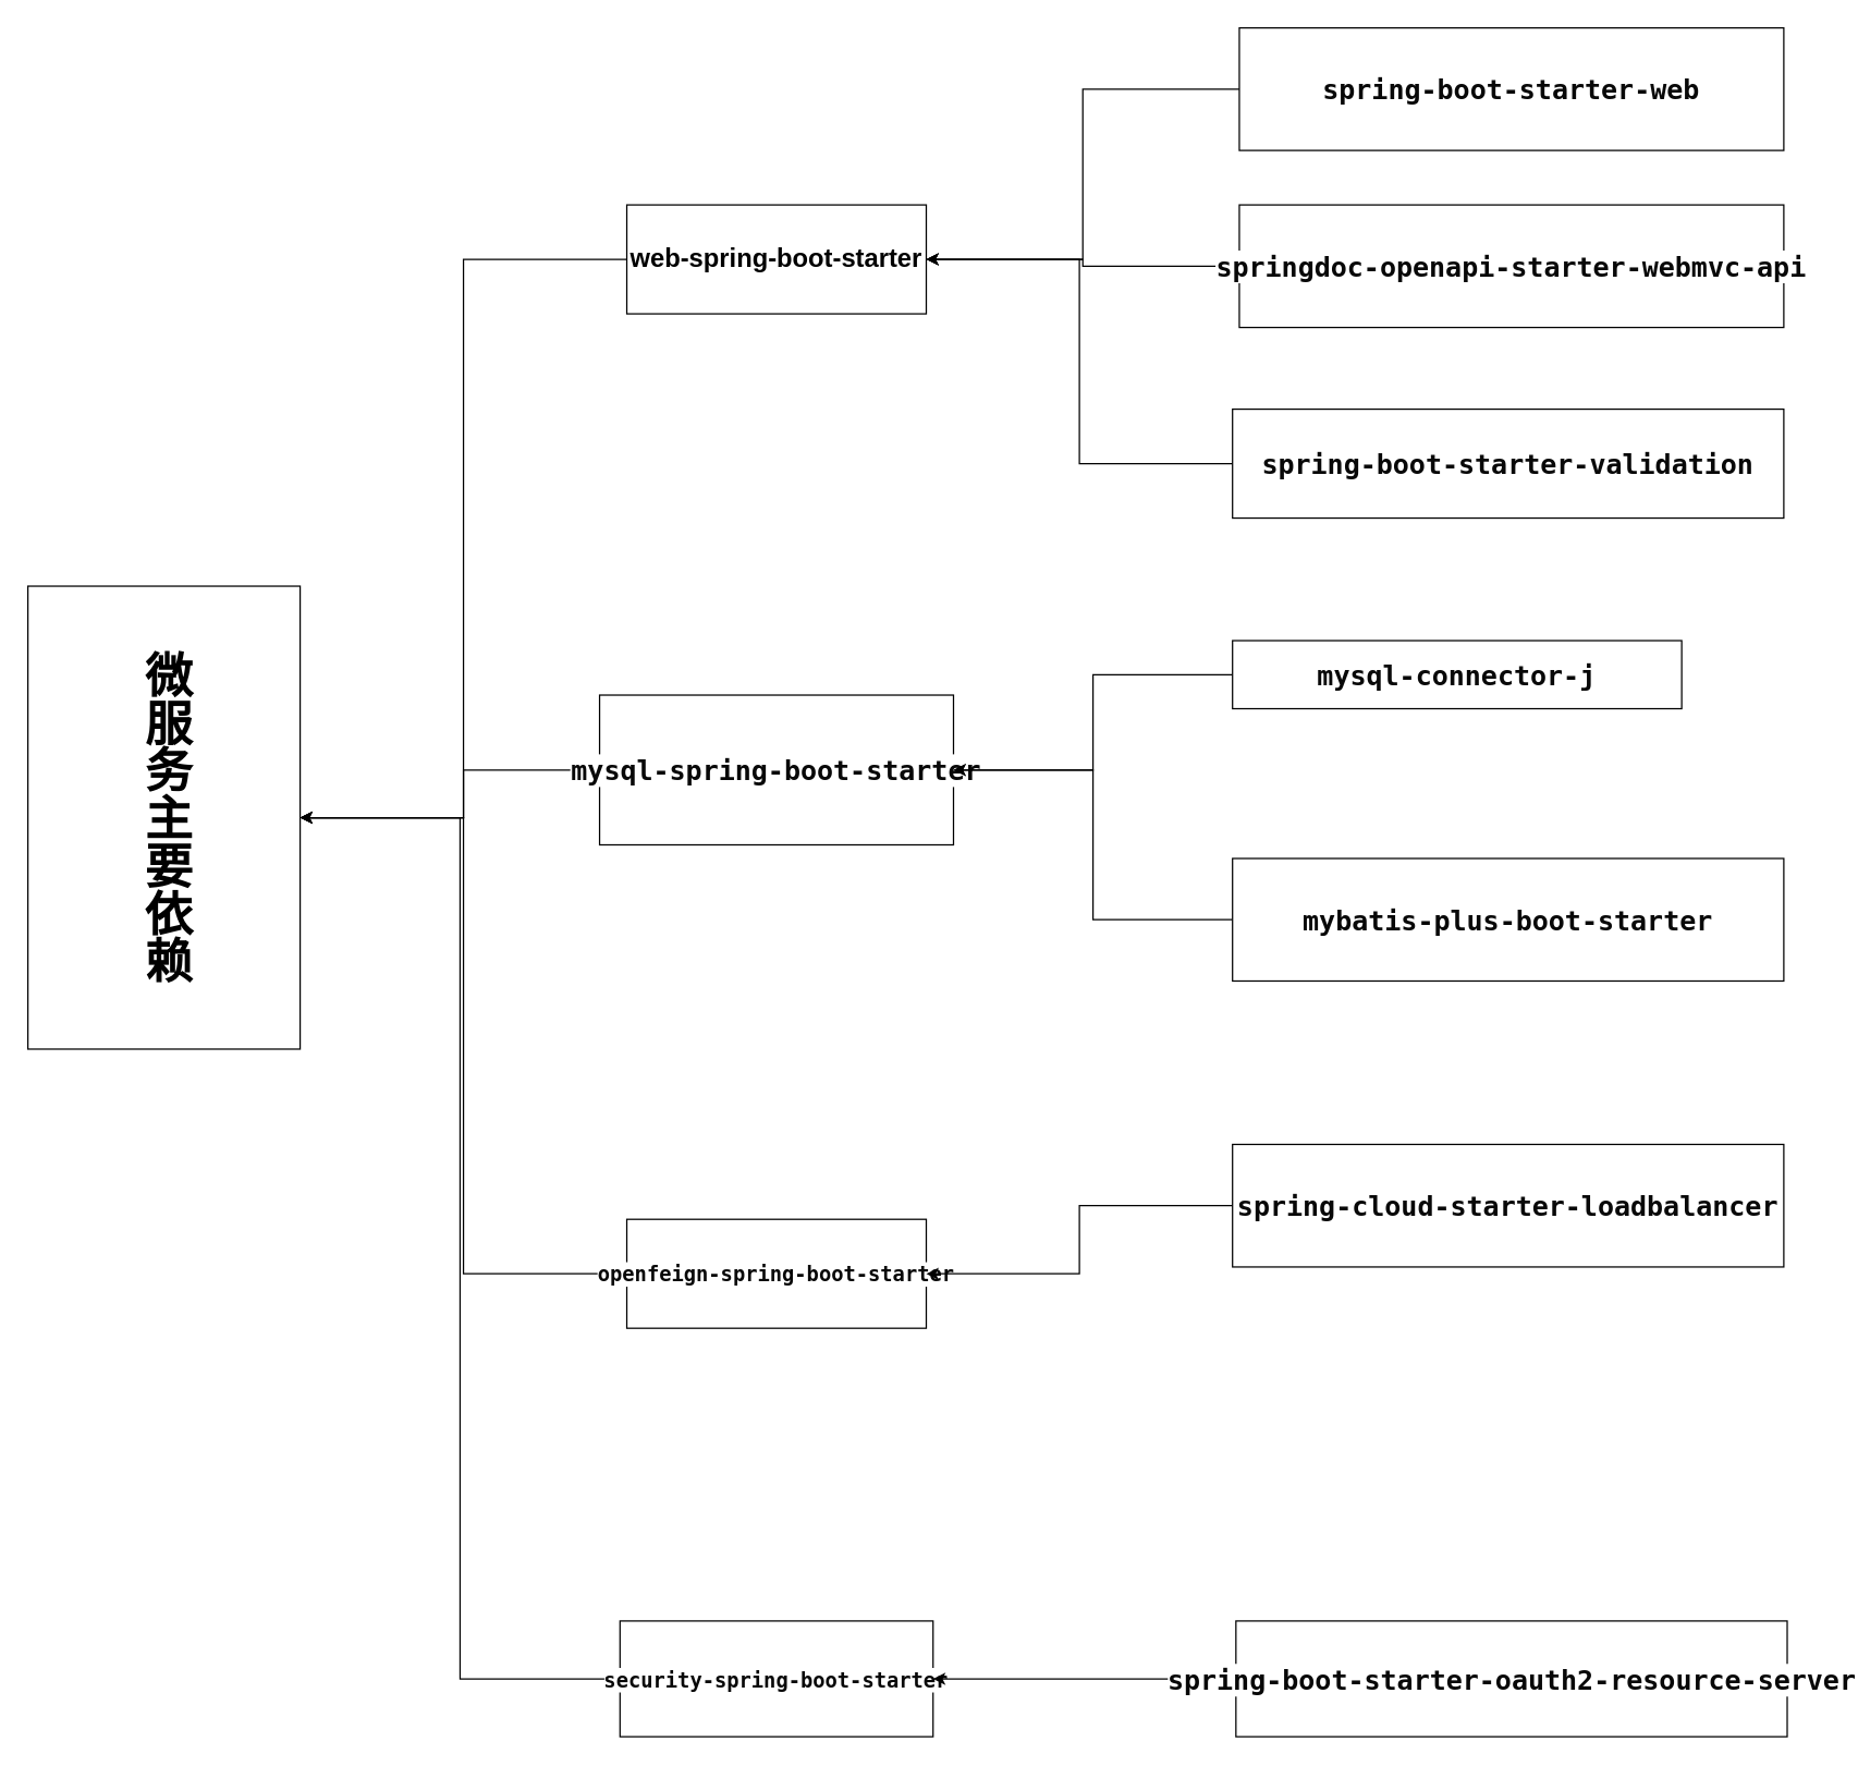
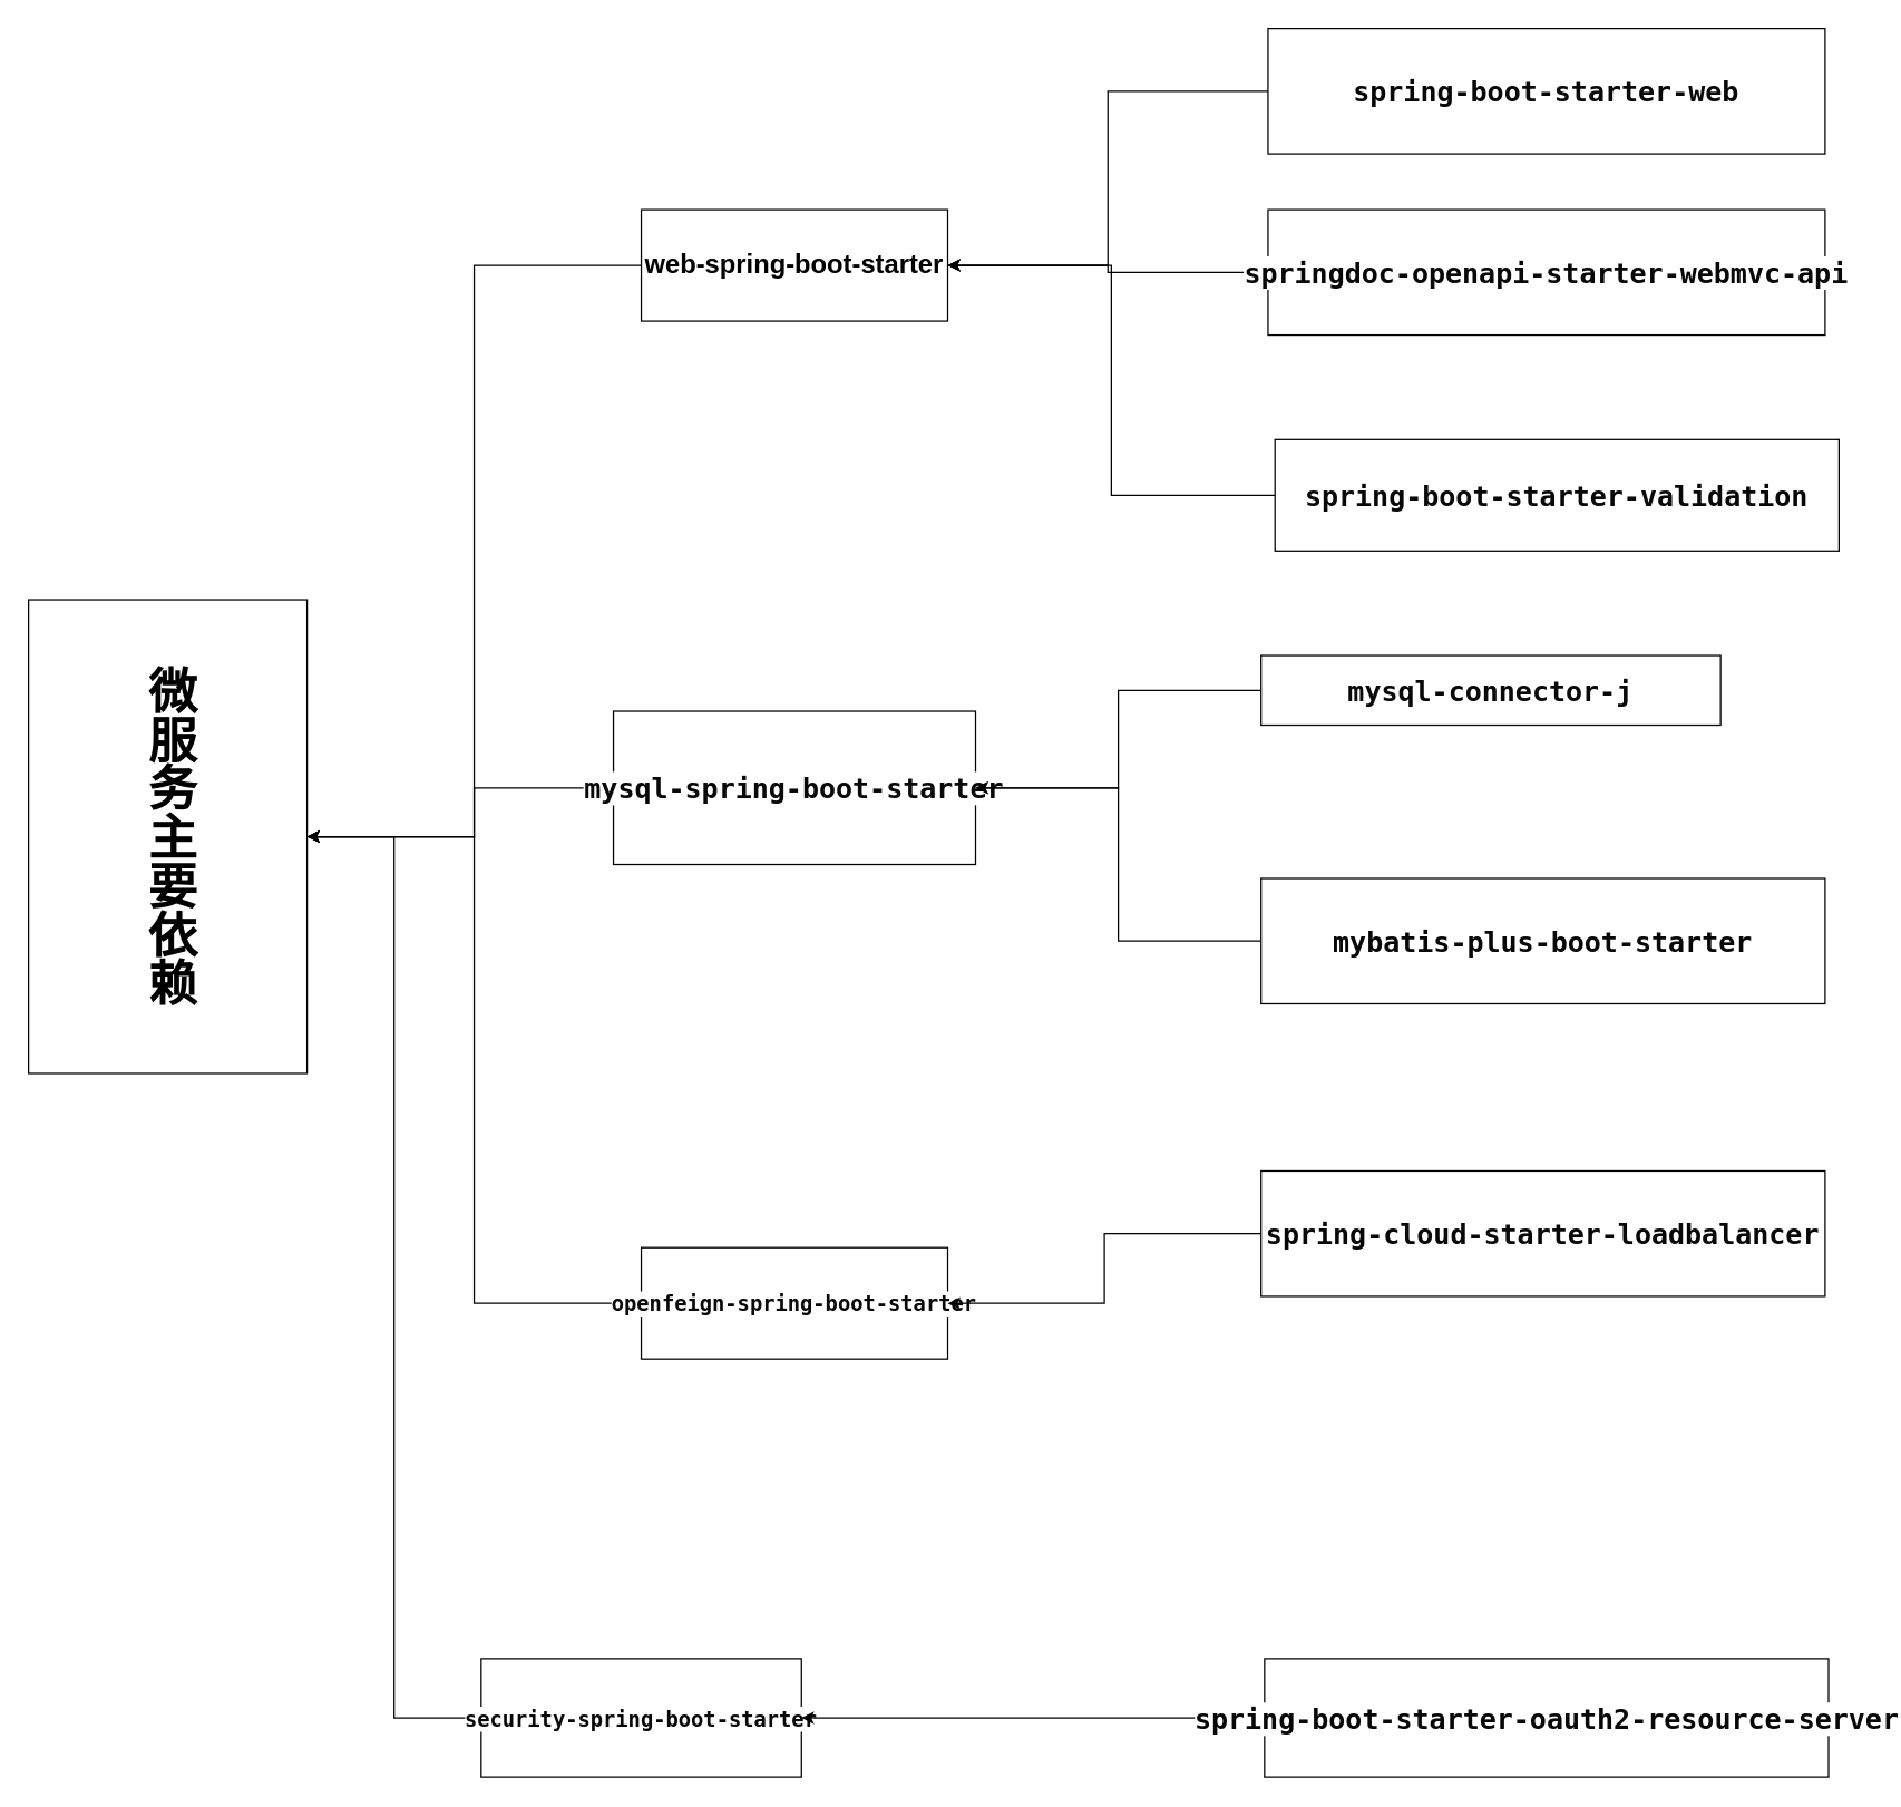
- <mxCell id="10" value="&lt;div style=&quot;background-color: rgb(255, 255, 255); color: rgb(8, 8, 8); font-size: 20px;&quot;&gt;&lt;pre style=&quot;font-family: &amp;quot;JetBrains Mono&amp;quot;, monospace; font-size: 20px;&quot;&gt;&lt;pre style=&quot;font-family: &amp;quot;JetBrains Mono&amp;quot;, monospace; font-size: 20px;&quot;&gt;&lt;div style=&quot;font-size: 20px;&quot;&gt;&lt;pre style=&quot;font-family: &amp;quot;JetBrains Mono&amp;quot;, monospace; font-size: 20px;&quot;&gt;spring-boot-starter-validation&lt;/pre&gt;&lt;/div&gt;&lt;/pre&gt;&lt;/pre&gt;&lt;/div&gt;" style="rounded=0;whiteSpace=wrap;html=1;fontSize=20;fontStyle=1" vertex="1" parent="1"><mxGeometry x="905" y="300" width="405" height="80" as="geometry" /></mxCell>
+ <mxCell id="10" value="&lt;div style=&quot;background-color: rgb(255, 255, 255); color: rgb(8, 8, 8); font-size: 20px;&quot;&gt;&lt;pre style=&quot;font-family: &amp;quot;JetBrains Mono&amp;quot;, monospace; font-size: 20px;&quot;&gt;&lt;pre style=&quot;font-family: &amp;quot;JetBrains Mono&amp;quot;, monospace; font-size: 20px;&quot;&gt;&lt;div style=&quot;font-size: 20px;&quot;&gt;&lt;pre style=&quot;font-family: &amp;quot;JetBrains Mono&amp;quot;, monospace; font-size: 20px;&quot;&gt;spring-boot-starter-validation&lt;/pre&gt;&lt;/div&gt;&lt;/pre&gt;&lt;/pre&gt;&lt;/div&gt;" style="rounded=0;whiteSpace=wrap;html=1;fontSize=20;fontStyle=1" vertex="1" parent="1"><mxGeometry x="915" y="315" width="405" height="80" as="geometry" /></mxCell>
- <mxCell id="22" value="&lt;div style=&quot;background-color:#ffffff;color:#080808&quot;&gt;&lt;pre style=&quot;font-family: &amp;quot;JetBrains Mono&amp;quot;, monospace;&quot;&gt;&lt;font style=&quot;font-size: 15px;&quot;&gt;&lt;b&gt;security-spring-boot-starter&lt;/b&gt;&lt;/font&gt;&lt;/pre&gt;&lt;/div&gt;" style="rounded=0;whiteSpace=wrap;html=1;" vertex="1" parent="1"><mxGeometry x="455" y="1190" width="230" height="85" as="geometry" /></mxCell>
+ <mxCell id="22" value="&lt;div style=&quot;background-color:#ffffff;color:#080808&quot;&gt;&lt;pre style=&quot;font-family: &amp;quot;JetBrains Mono&amp;quot;, monospace;&quot;&gt;&lt;font style=&quot;font-size: 15px;&quot;&gt;&lt;b&gt;security-spring-boot-starter&lt;/b&gt;&lt;/font&gt;&lt;/pre&gt;&lt;/div&gt;" style="rounded=0;whiteSpace=wrap;html=1;" vertex="1" parent="1"><mxGeometry x="345" y="1190" width="230" height="85" as="geometry" /></mxCell>
